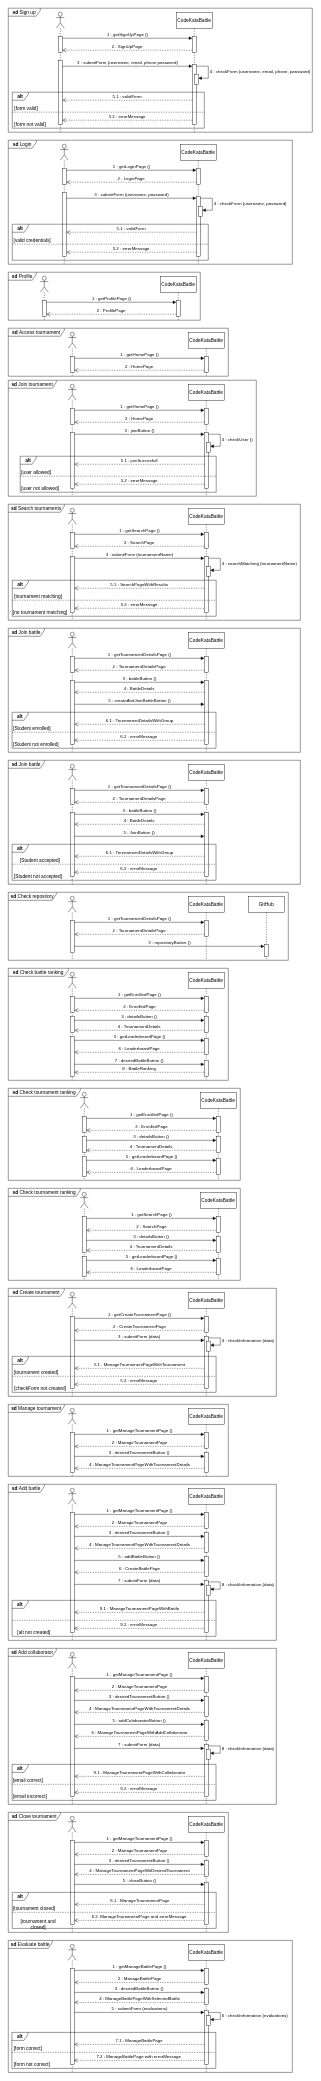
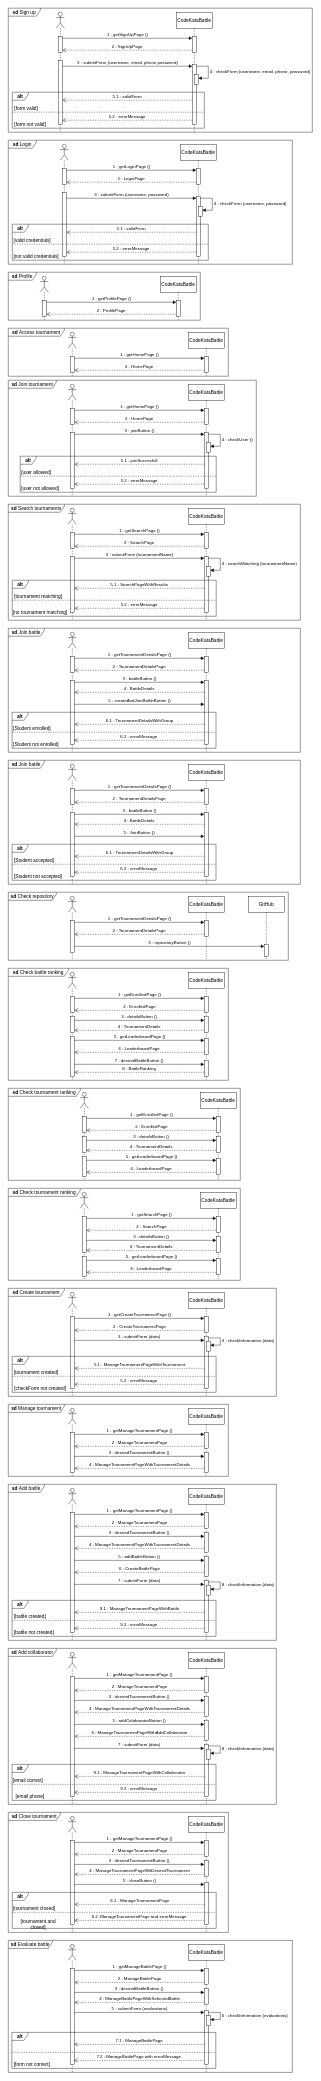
+ <mxCell id="37" value="[not valid credentials]" style="text;html=1;strokeColor=none;fillColor=none;align=center;verticalAlign=middle;whiteSpace=wrap;rounded=0;" vertex="1" parent="1"><mxGeometry x="30" y="630" width="120" height="20" as="geometry" /></mxCell>
- <mxCell id="119" value="[Student accepted]" style="text;html=1;strokeColor=none;fillColor=none;align=center;verticalAlign=middle;whiteSpace=wrap;rounded=0;" vertex="1" parent="1"><mxGeometry x="44.49" y="2140" width="110.51" height="20" as="geometry" /></mxCell>
+ <mxCell id="119" value="[Student accepted]" style="text;html=1;strokeColor=none;fillColor=none;align=center;verticalAlign=middle;whiteSpace=wrap;rounded=0;" vertex="1" parent="1"><mxGeometry x="29.49" y="2140" width="110.51" height="20" as="geometry" /></mxCell>
+ <mxCell id="228" value="[battle created]" style="text;html=1;strokeColor=none;fillColor=none;align=center;verticalAlign=middle;whiteSpace=wrap;rounded=0;" vertex="1" parent="1"><mxGeometry x="29.49" y="4030" width="90.51" height="20" as="geometry" /></mxCell>
- <mxCell id="230" value="[alt not created]" style="text;html=1;strokeColor=none;fillColor=none;align=center;verticalAlign=middle;whiteSpace=wrap;rounded=0;" vertex="1" parent="1"><mxGeometry x="29.49" y="4070" width="110.51" height="20" as="geometry" /></mxCell>
+ <mxCell id="230" value="[battle not created]" style="text;html=1;strokeColor=none;fillColor=none;align=center;verticalAlign=middle;whiteSpace=wrap;rounded=0;" vertex="1" parent="1"><mxGeometry x="29.49" y="4070" width="110.51" height="20" as="geometry" /></mxCell>
- <mxCell id="253" value="[email incorrect]" style="text;html=1;strokeColor=none;fillColor=none;align=center;verticalAlign=middle;whiteSpace=wrap;rounded=0;" vertex="1" parent="1"><mxGeometry x="29.49" y="4480" width="90.51" height="20" as="geometry" /></mxCell>
+ <mxCell id="253" value="[email phone]" style="text;html=1;strokeColor=none;fillColor=none;align=center;verticalAlign=middle;whiteSpace=wrap;rounded=0;" vertex="1" parent="1"><mxGeometry x="29.49" y="4480" width="90.51" height="20" as="geometry" /></mxCell>
- <mxCell id="287" value="[form correct]" style="text;html=1;strokeColor=none;fillColor=none;align=center;verticalAlign=middle;whiteSpace=wrap;rounded=0;" vertex="1" parent="1"><mxGeometry x="28.98" y="5110" width="81.02" height="20" as="geometry" /></mxCell>
